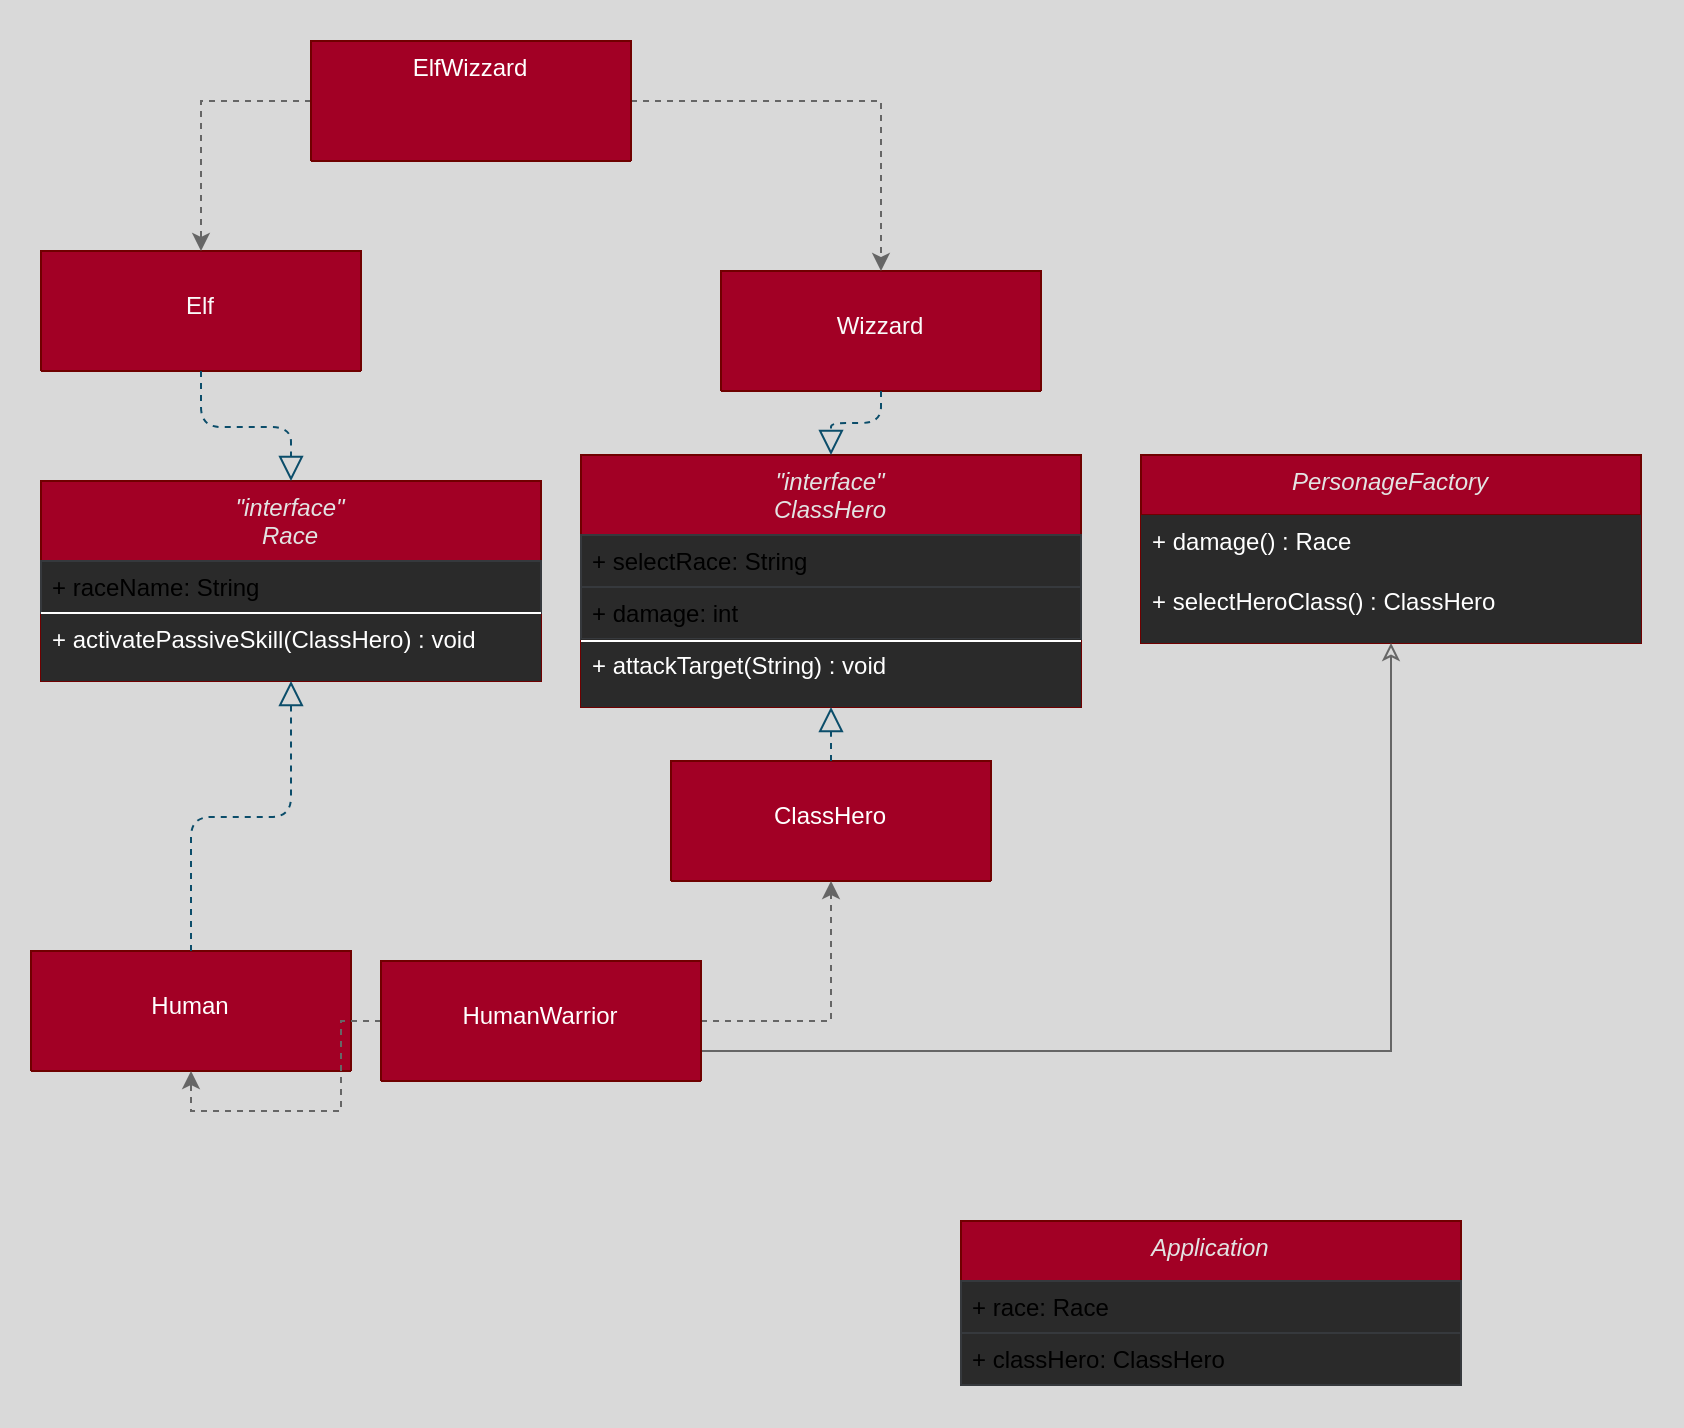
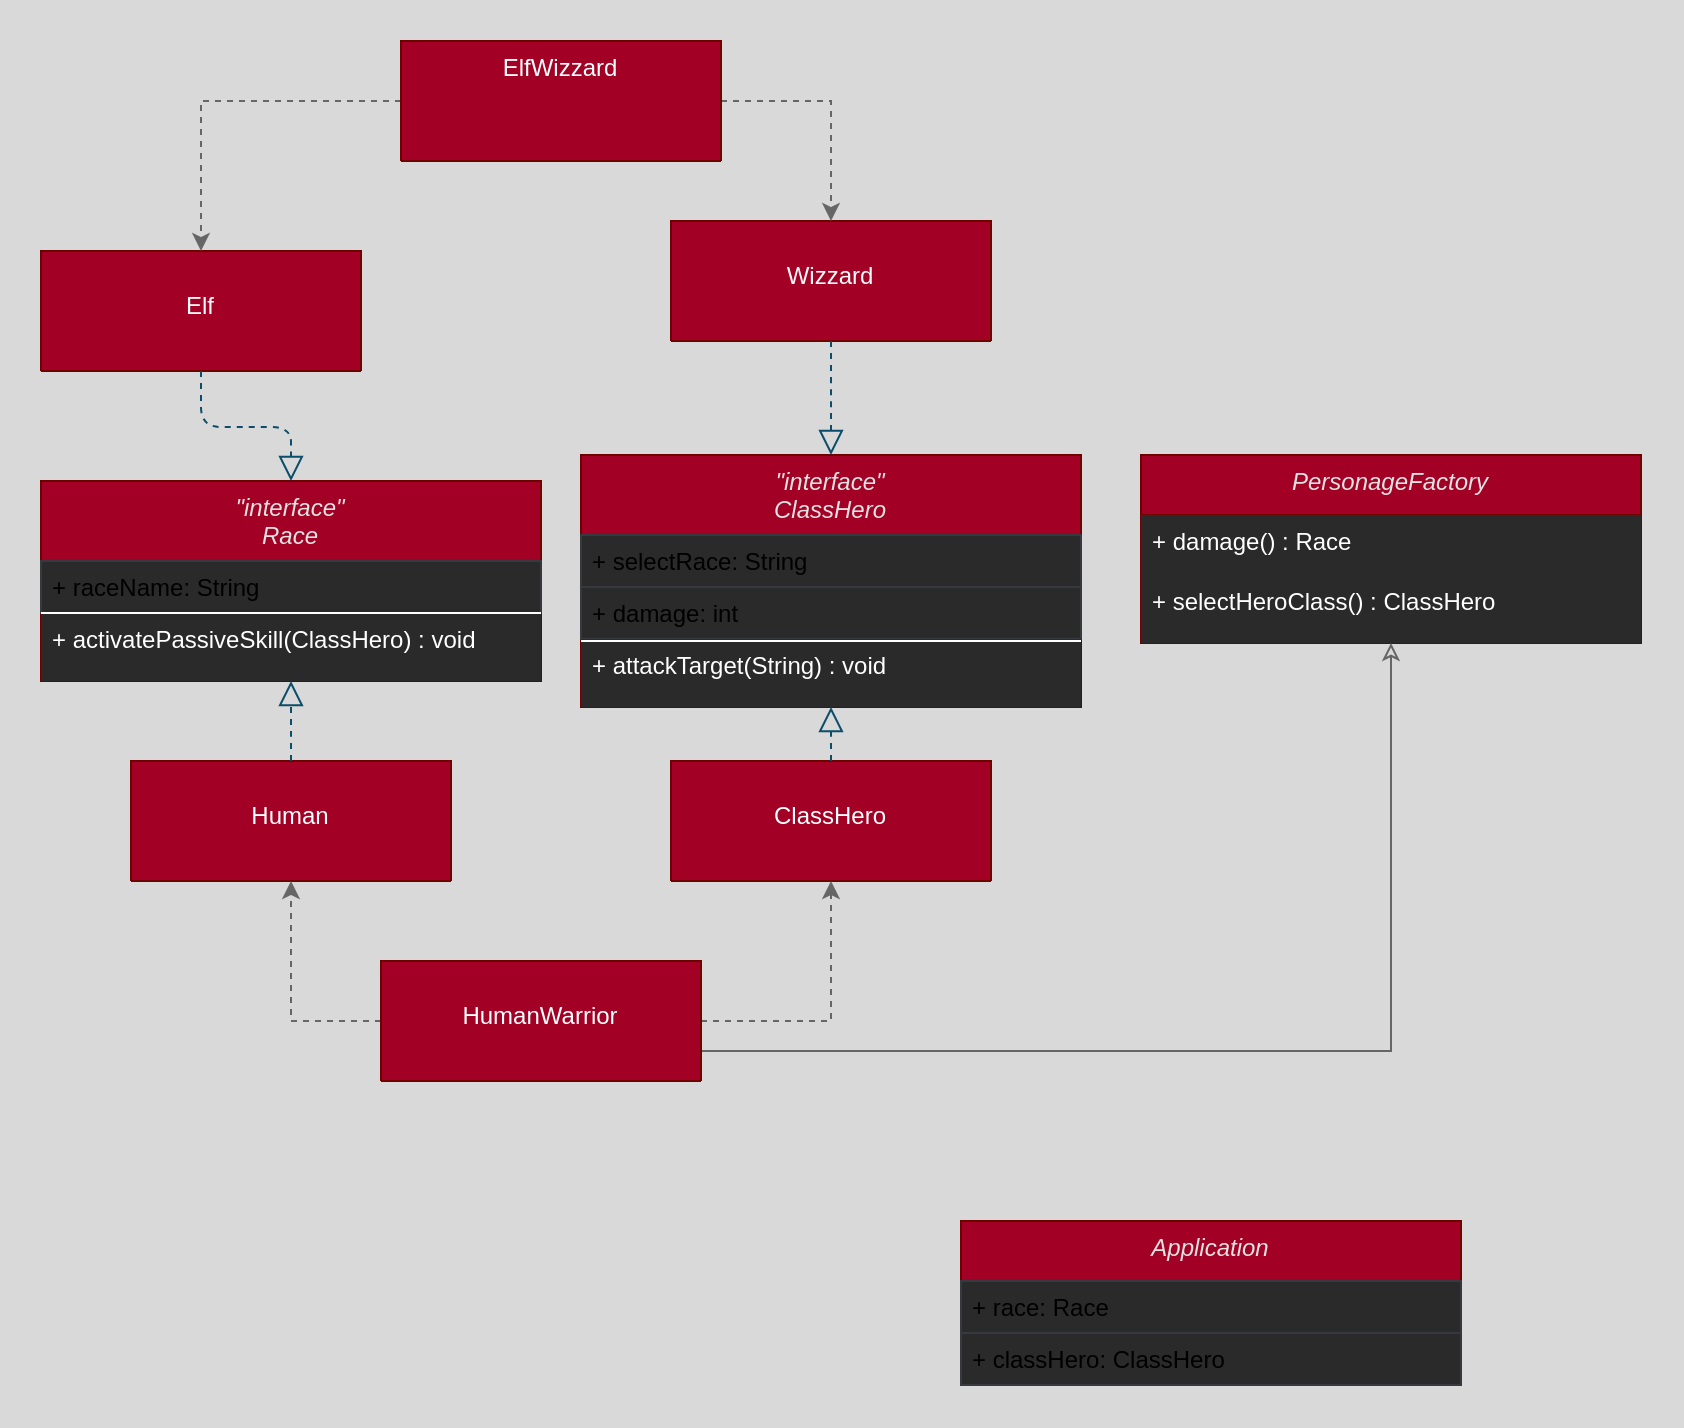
- <mxCell id="27" value="ElfWizzard" style="swimlane;fontStyle=0;align=center;verticalAlign=top;childLayout=stackLayout;horizontal=1;startSize=60;horizontalStack=0;resizeParent=1;resizeLast=0;collapsible=1;marginBottom=0;shadow=0;strokeWidth=1;fillColor=#a20025;fontColor=#ffffff;strokeColor=#6F0000;" vertex="1" parent="1"><mxGeometry x="155" y="20" width="160" height="60" as="geometry"><mxRectangle x="130" y="380" width="160" height="26" as="alternateBounds" /></mxGeometry></mxCell>
+ <mxCell id="27" value="ElfWizzard" style="swimlane;fontStyle=0;align=center;verticalAlign=top;childLayout=stackLayout;horizontal=1;startSize=60;horizontalStack=0;resizeParent=1;resizeLast=0;collapsible=1;marginBottom=0;shadow=0;strokeWidth=1;fillColor=#a20025;fontColor=#ffffff;strokeColor=#6F0000;" vertex="1" parent="1"><mxGeometry x="200" y="20" width="160" height="60" as="geometry"><mxRectangle x="130" y="380" width="160" height="26" as="alternateBounds" /></mxGeometry></mxCell>
- <mxCell id="15" value="&#10;Wizzard" style="swimlane;fontStyle=0;align=center;verticalAlign=top;childLayout=stackLayout;horizontal=1;startSize=70;horizontalStack=0;resizeParent=1;resizeLast=0;collapsible=1;marginBottom=0;shadow=0;strokeWidth=1;fillColor=#a20025;strokeColor=#6F0000;labelBackgroundColor=none;fontColor=#FAFAFA;" vertex="1" parent="1"><mxGeometry x="360" y="135" width="160" height="60" as="geometry"><mxRectangle x="340" y="380" width="170" height="26" as="alternateBounds" /></mxGeometry></mxCell>
+ <mxCell id="15" value="&#10;Wizzard" style="swimlane;fontStyle=0;align=center;verticalAlign=top;childLayout=stackLayout;horizontal=1;startSize=70;horizontalStack=0;resizeParent=1;resizeLast=0;collapsible=1;marginBottom=0;shadow=0;strokeWidth=1;fillColor=#a20025;strokeColor=#6F0000;labelBackgroundColor=none;fontColor=#FAFAFA;" vertex="1" parent="1"><mxGeometry x="335" y="110" width="160" height="60" as="geometry"><mxRectangle x="340" y="380" width="170" height="26" as="alternateBounds" /></mxGeometry></mxCell>
- <mxCell id="5" value="&#10;Human" style="swimlane;fontStyle=0;align=center;verticalAlign=top;childLayout=stackLayout;horizontal=1;startSize=60;horizontalStack=0;resizeParent=1;resizeLast=0;collapsible=1;marginBottom=0;shadow=0;strokeWidth=1;fillColor=#a20025;fontColor=#ffffff;strokeColor=#6F0000;" parent="1" vertex="1"><mxGeometry x="15" y="475" width="160" height="60" as="geometry"><mxRectangle x="130" y="380" width="160" height="26" as="alternateBounds" /></mxGeometry></mxCell>
+ <mxCell id="5" value="&#10;Human" style="swimlane;fontStyle=0;align=center;verticalAlign=top;childLayout=stackLayout;horizontal=1;startSize=60;horizontalStack=0;resizeParent=1;resizeLast=0;collapsible=1;marginBottom=0;shadow=0;strokeWidth=1;fillColor=#a20025;fontColor=#ffffff;strokeColor=#6F0000;" parent="1" vertex="1"><mxGeometry x="65" y="380" width="160" height="60" as="geometry"><mxRectangle x="130" y="380" width="160" height="26" as="alternateBounds" /></mxGeometry></mxCell>
